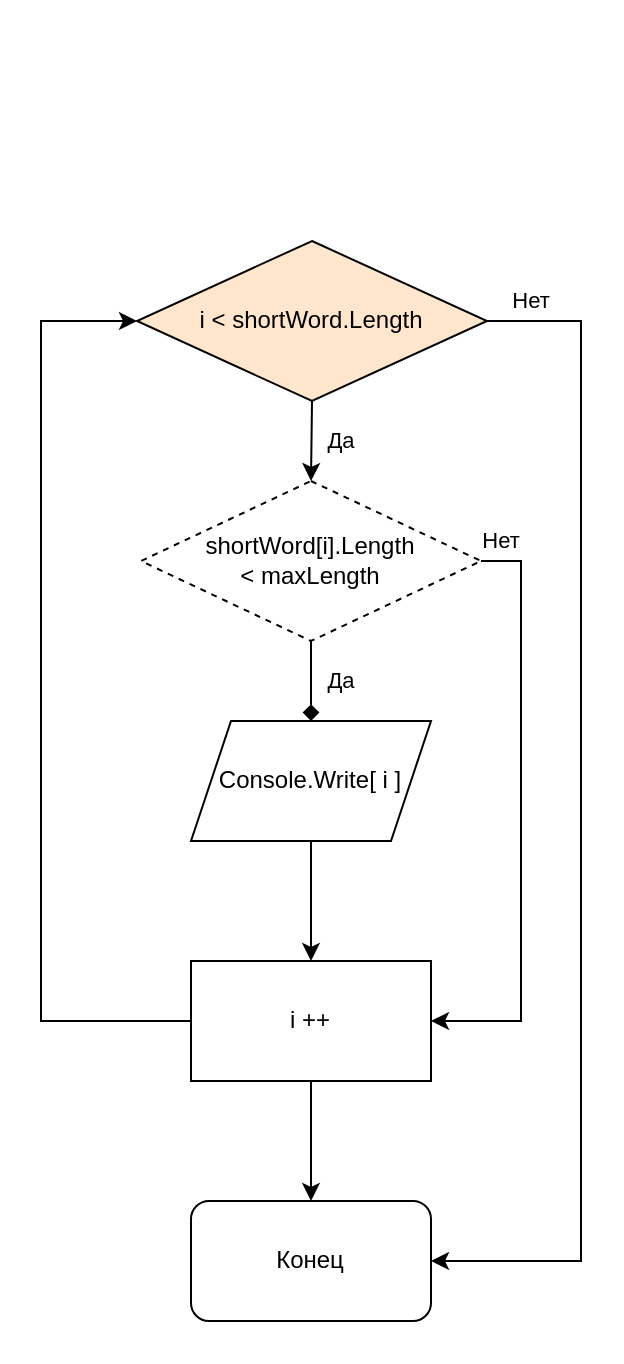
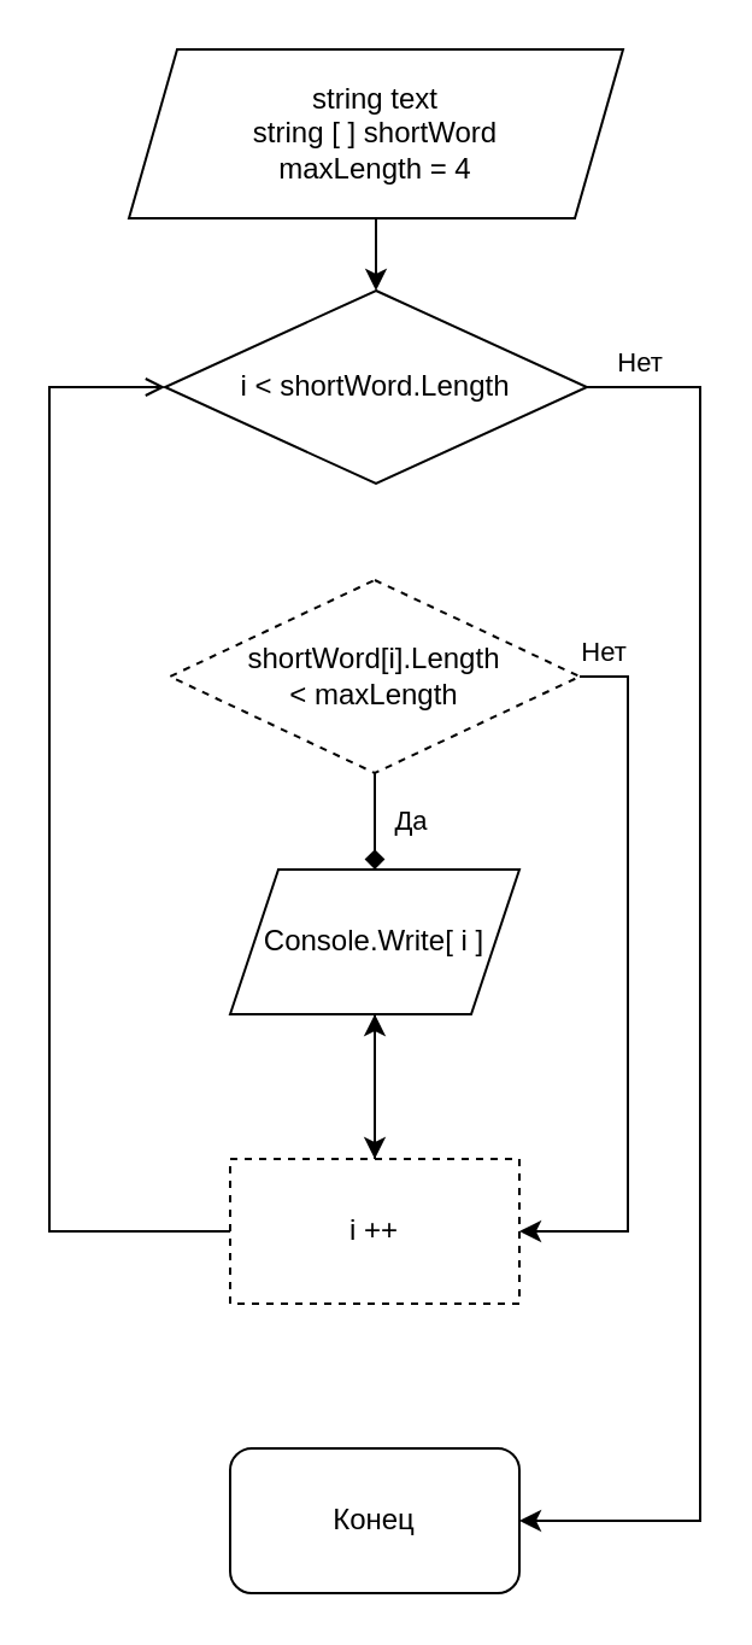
+ <mxCell id="3" value="string text&lt;br&gt;string [ ] shortWord&lt;br&gt;maxLength = 4" style="shape=parallelogram;perimeter=parallelogramPerimeter;whiteSpace=wrap;html=1;fixedSize=1;" parent="1" vertex="1"><mxGeometry x="53" y="20" width="205" height="70" as="geometry" /></mxCell>
+ <mxCell id="2" style="edgeStyle=none;html=1;exitX=0.5;exitY=1;exitDx=0;exitDy=0;entryX=0.5;entryY=0;entryDx=0;entryDy=0;" parent="1" source="3" target="6" edge="1"><mxGeometry relative="1" as="geometry" /></mxCell>
- <mxCell id="8" value="Нет" style="edgeStyle=none;rounded=0;html=1;exitX=0;exitY=0.5;exitDx=0;exitDy=0;entryX=0;entryY=0.5;entryDx=0;entryDy=0;strokeColor=default;" parent="1" source="15" target="6" edge="1"><mxGeometry x="1" y="-213" relative="1" as="geometry"><Array as="points"><mxPoint x="20" y="510" /><mxPoint x="20" y="160" /></Array><mxPoint x="182" y="-103" as="offset" /></mxGeometry></mxCell>
+ <mxCell id="8" value="Нет" style="edgeStyle=none;rounded=0;html=1;exitX=0;exitY=0.5;exitDx=0;exitDy=0;entryX=0;entryY=0.5;entryDx=0;entryDy=0;strokeColor=default;endArrow=open;" parent="1" source="15" target="6" edge="1"><mxGeometry x="1" y="-213" relative="1" as="geometry"><Array as="points"><mxPoint x="20" y="510" /><mxPoint x="20" y="160" /></Array><mxPoint x="182" y="-103" as="offset" /></mxGeometry></mxCell>
- <mxCell id="6" value="i &amp;lt; shortWord.Length" style="rhombus;whiteSpace=wrap;html=1;fillColor=#ffe6cc;" parent="1" vertex="1"><mxGeometry x="68" y="120" width="175" height="80" as="geometry" /></mxCell>
+ <mxCell id="6" value="i &amp;lt; shortWord.Length" style="rhombus;whiteSpace=wrap;html=1;" parent="1" vertex="1"><mxGeometry x="68" y="120" width="175" height="80" as="geometry" /></mxCell>
- <mxCell id="4" value="Да" style="edgeStyle=none;html=1;exitX=0.5;exitY=1;exitDx=0;exitDy=0;entryX=0.5;entryY=0;entryDx=0;entryDy=0;" parent="1" source="6" target="10" edge="1"><mxGeometry x="-0.009" y="15" relative="1" as="geometry"><mxPoint as="offset" /></mxGeometry></mxCell>
- <mxCell id="15" value="i ++" style="rounded=0;whiteSpace=wrap;html=1;" parent="1" vertex="1"><mxGeometry x="95" y="480" width="120" height="60" as="geometry" /></mxCell>
+ <mxCell id="15" value="i ++" style="rounded=0;whiteSpace=wrap;html=1;dashed=1;" parent="1" vertex="1"><mxGeometry x="95" y="480" width="120" height="60" as="geometry" /></mxCell>
- <mxCell id="14" style="edgeStyle=none;rounded=0;html=1;exitX=0.5;exitY=1;exitDx=0;exitDy=0;entryX=0.5;entryY=0;entryDx=0;entryDy=0;strokeColor=default;" parent="1" source="15" target="12" edge="1"><mxGeometry relative="1" as="geometry" /></mxCell>
+ <mxCell id="14" style="edgeStyle=none;rounded=0;html=1;exitX=0.5;exitY=1;exitDx=0;exitDy=0;strokeColor=default;" parent="1" source="15" target="13" edge="1"><mxGeometry relative="1" as="geometry" /></mxCell>
